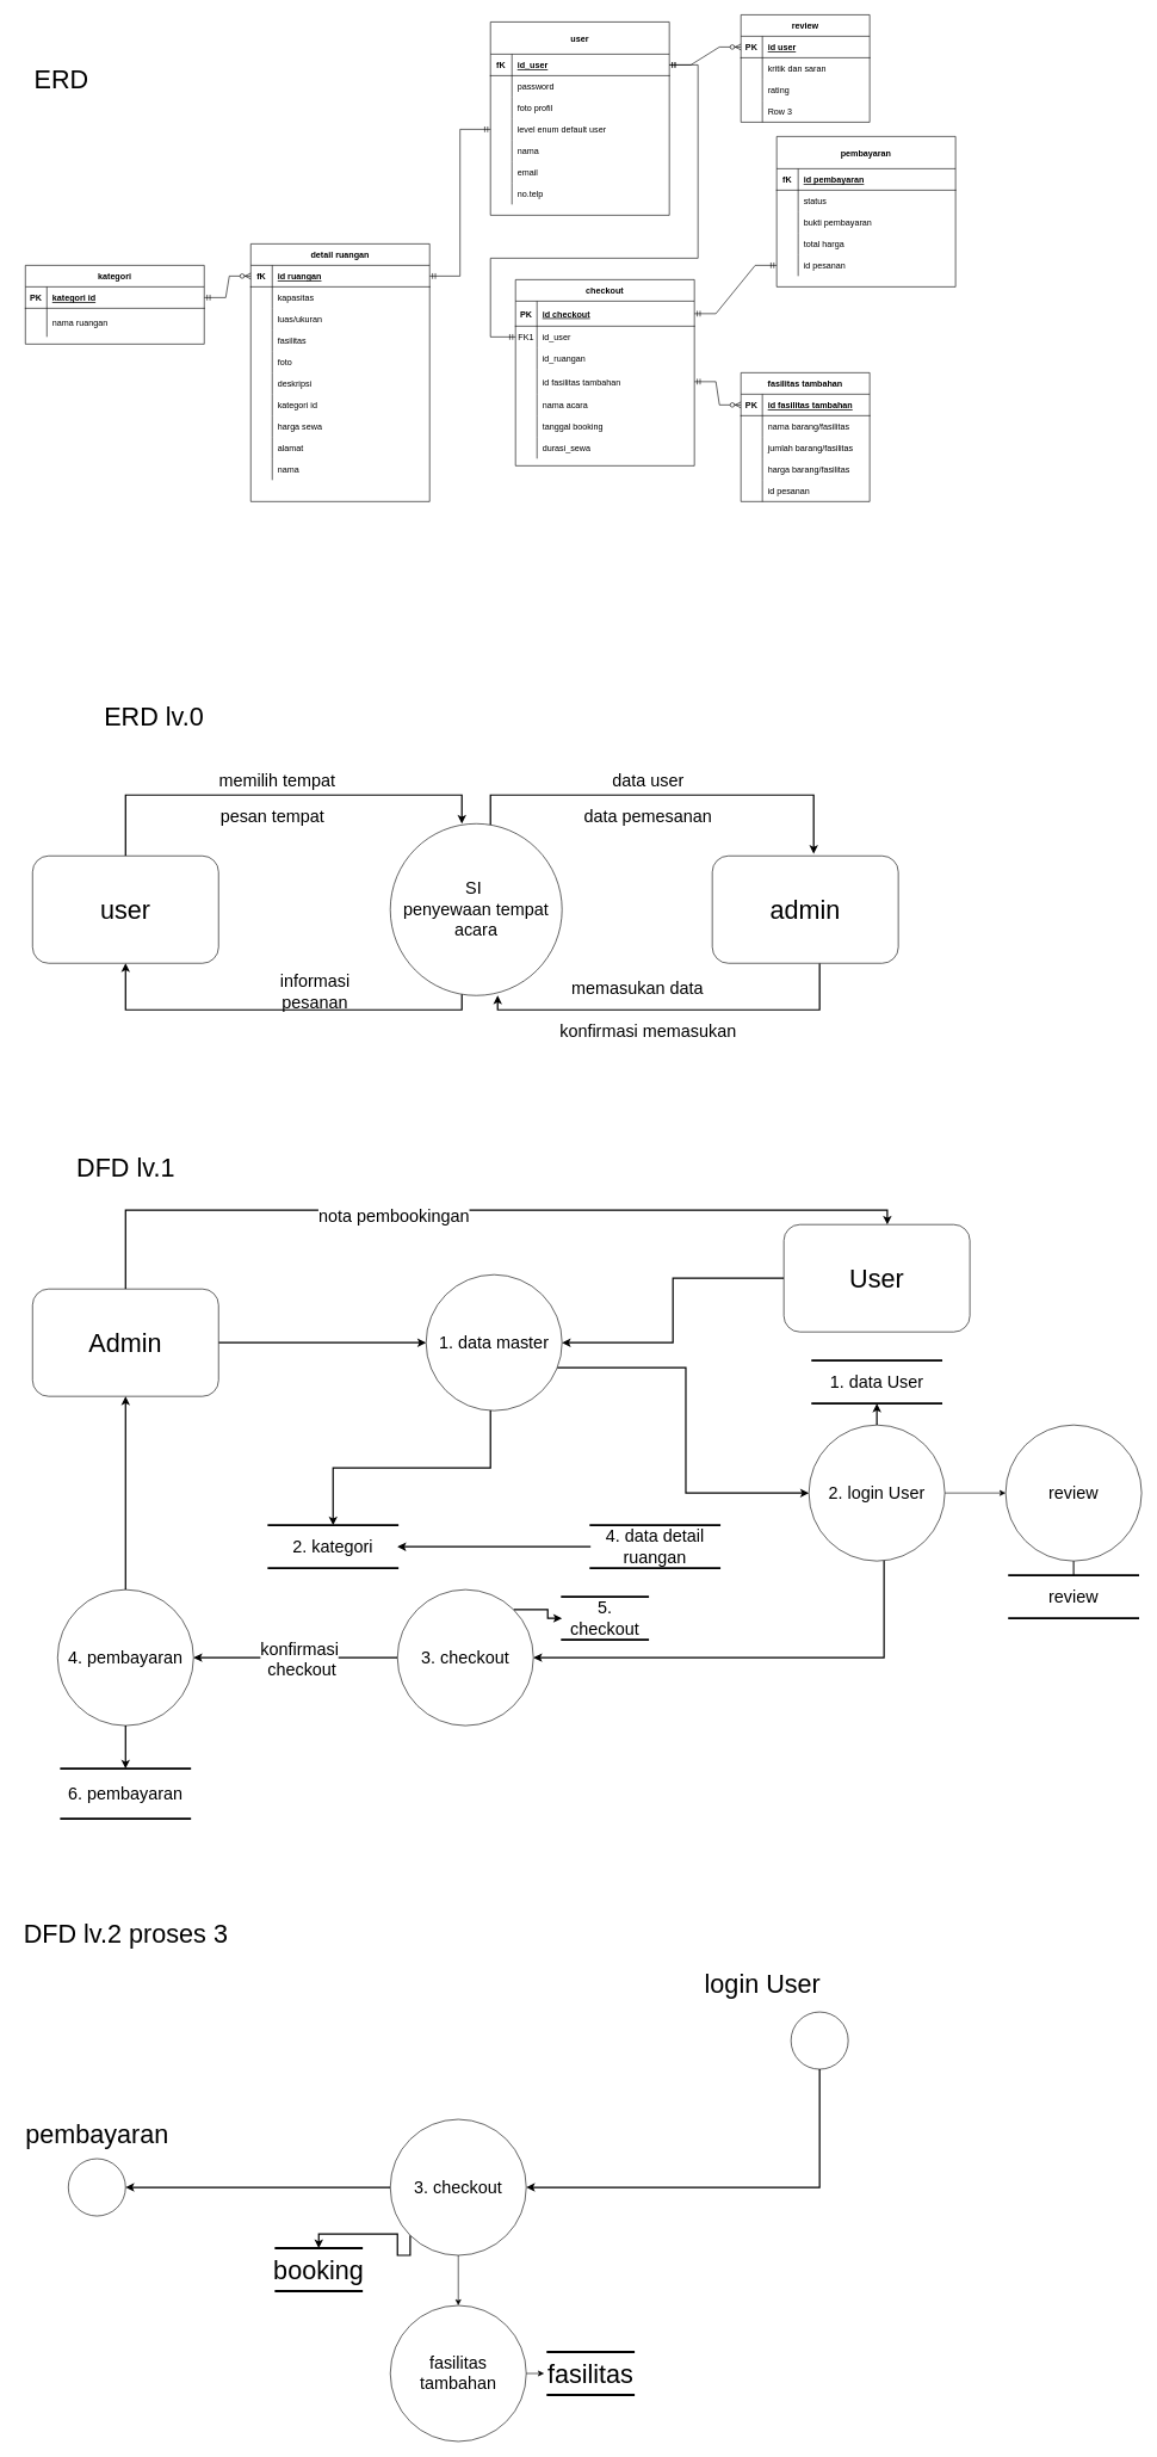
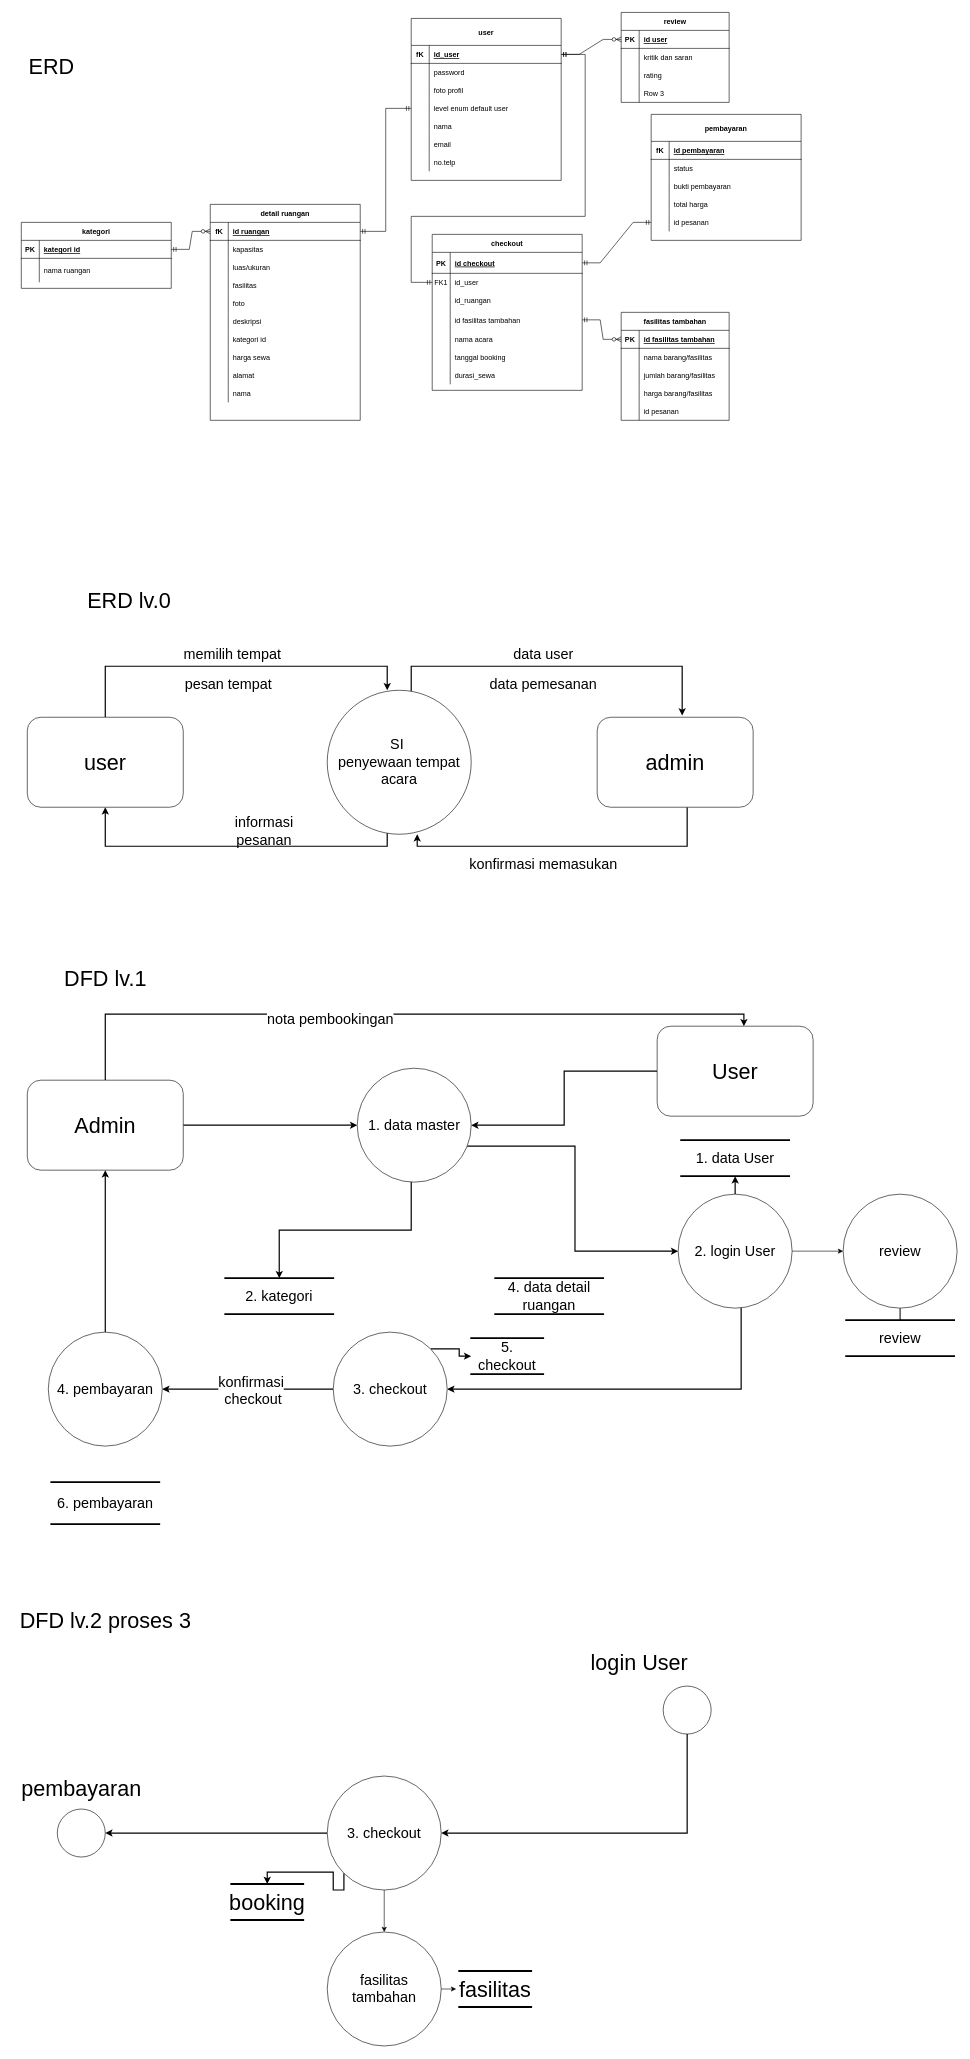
- <mxCell id="108" value="memasukan data" style="text;html=1;align=center;verticalAlign=middle;resizable=0;points=[];autosize=1;strokeColor=none;fillColor=none;fontSize=24;" parent="1" vertex="1"><mxGeometry x="785" y="1360" width="210" height="40" as="geometry" /></mxCell>
- <mxCell id="125" style="edgeStyle=orthogonalEdgeStyle;rounded=0;orthogonalLoop=1;jettySize=auto;html=1;exitX=0;exitY=0.5;exitDx=0;exitDy=0;entryX=1;entryY=0.5;entryDx=0;entryDy=0;strokeWidth=2;fontSize=36;" parent="1" source="126" target="124" edge="1"><mxGeometry relative="1" as="geometry"><mxPoint x="780" y="2160" as="targetPoint" /></mxGeometry></mxCell>
- <mxCell id="139" style="edgeStyle=orthogonalEdgeStyle;rounded=0;orthogonalLoop=1;jettySize=auto;html=1;exitX=0.5;exitY=1;exitDx=0;exitDy=0;entryX=0.5;entryY=0;entryDx=0;entryDy=0;strokeWidth=2;fontSize=24;" parent="1" source="140" target="141" edge="1"><mxGeometry relative="1" as="geometry" /></mxCell>
